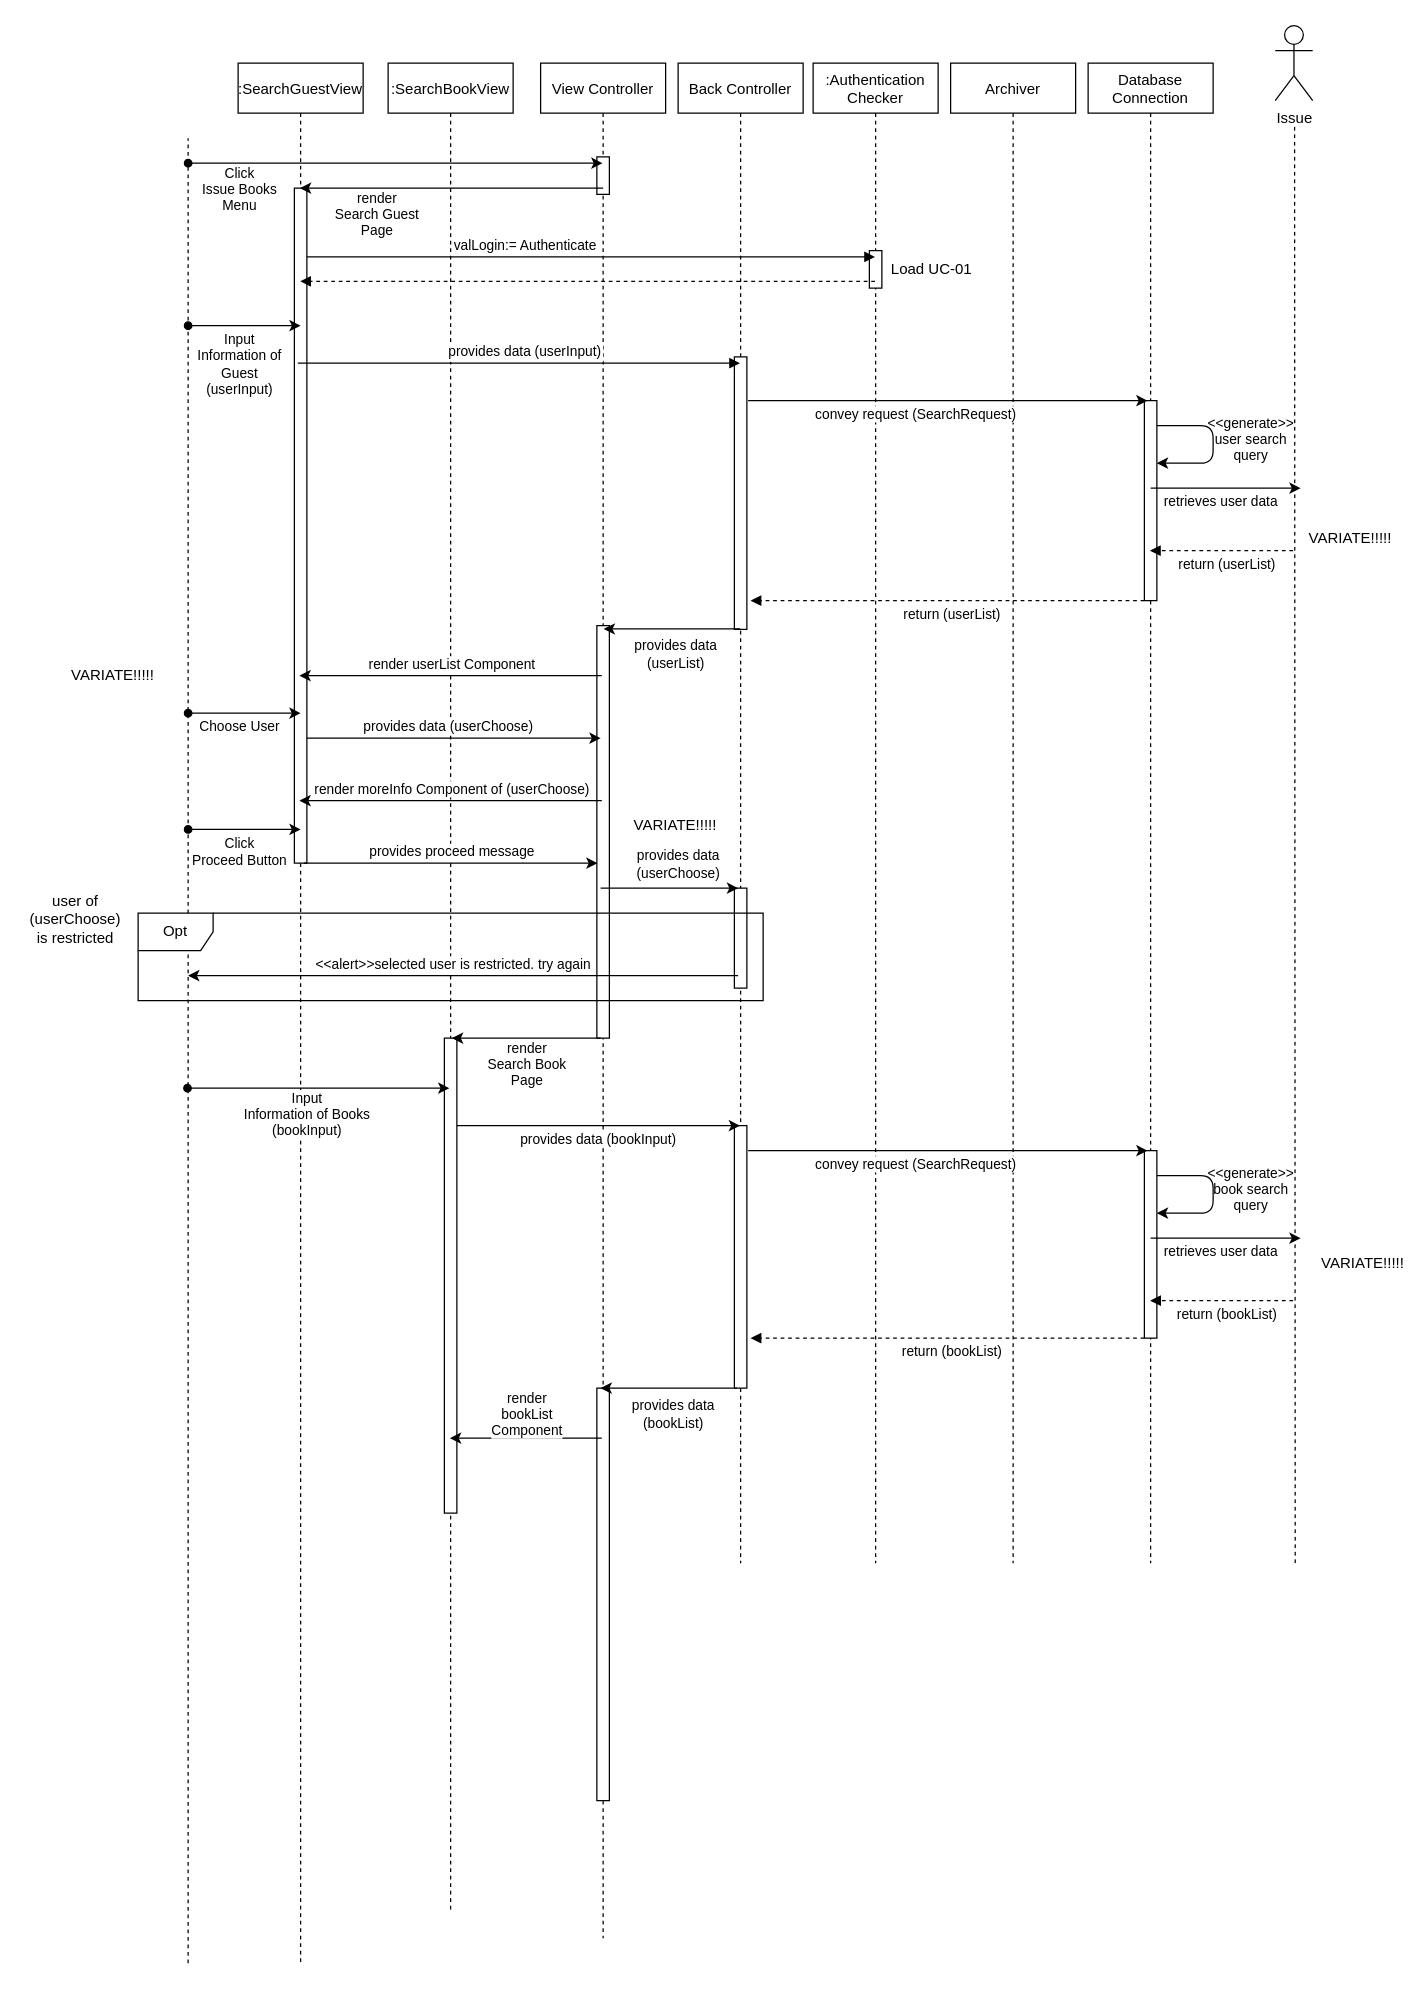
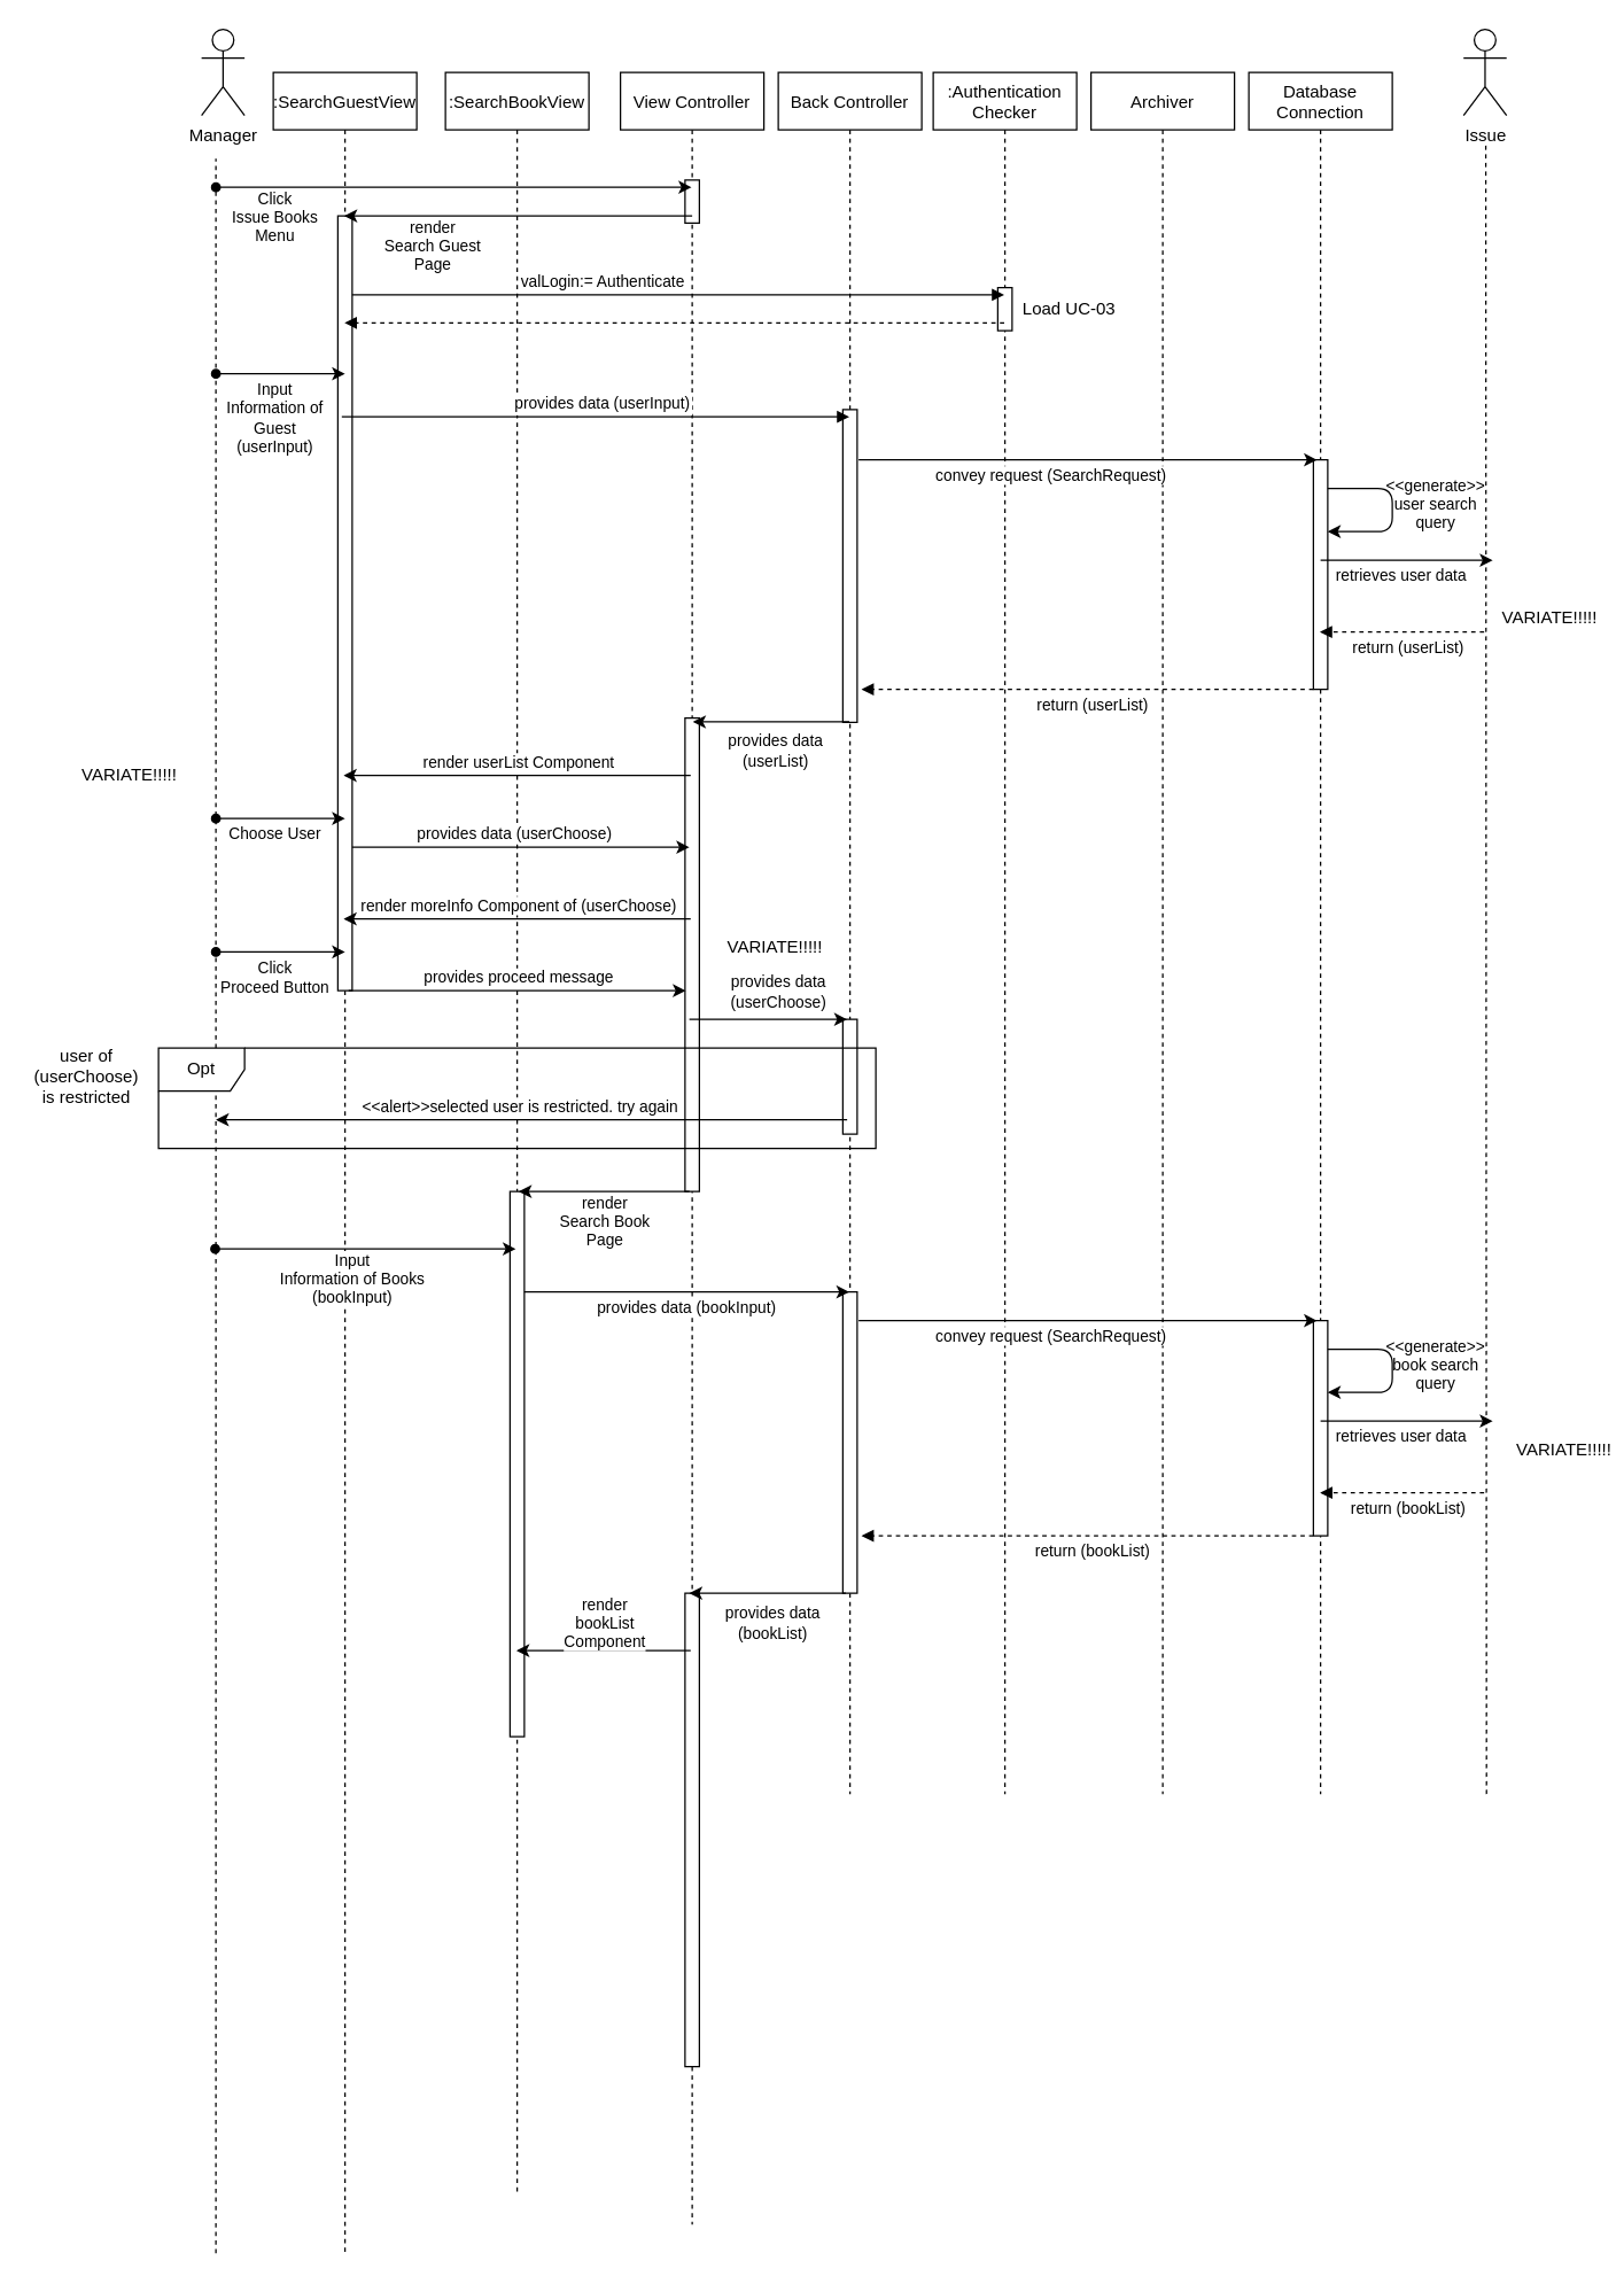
+ <mxCell id="11" value="Manager" style="shape=umlActor;verticalLabelPosition=bottom;verticalAlign=top;html=1;outlineConnect=0;" vertex="1" parent="1"><mxGeometry x="140" y="20" width="30" height="60" as="geometry" /></mxCell>
- <mxCell id="23" value="Load UC-01" style="text;html=1;strokeColor=none;fillColor=none;align=center;verticalAlign=middle;whiteSpace=wrap;rounded=0;" vertex="1" parent="1"><mxGeometry x="710" y="205" width="70.33" height="20" as="geometry" /></mxCell>
+ <mxCell id="23" value="Load UC-03" style="text;html=1;strokeColor=none;fillColor=none;align=center;verticalAlign=middle;whiteSpace=wrap;rounded=0;" vertex="1" parent="1"><mxGeometry x="710" y="205" width="70.33" height="20" as="geometry" /></mxCell>
- <mxCell id="66" value="user of (userChoose)&lt;br&gt;is restricted" style="text;html=1;strokeColor=none;fillColor=none;align=center;verticalAlign=middle;whiteSpace=wrap;rounded=0;" vertex="1" parent="1"><mxGeometry x="20" y="715" width="80" height="40" as="geometry" /></mxCell>
+ <mxCell id="66" value="user of (userChoose)&lt;br&gt;is restricted" style="text;html=1;strokeColor=none;fillColor=none;align=center;verticalAlign=middle;whiteSpace=wrap;rounded=0;" vertex="1" parent="1"><mxGeometry x="20" y="730" width="80" height="40" as="geometry" /></mxCell>
